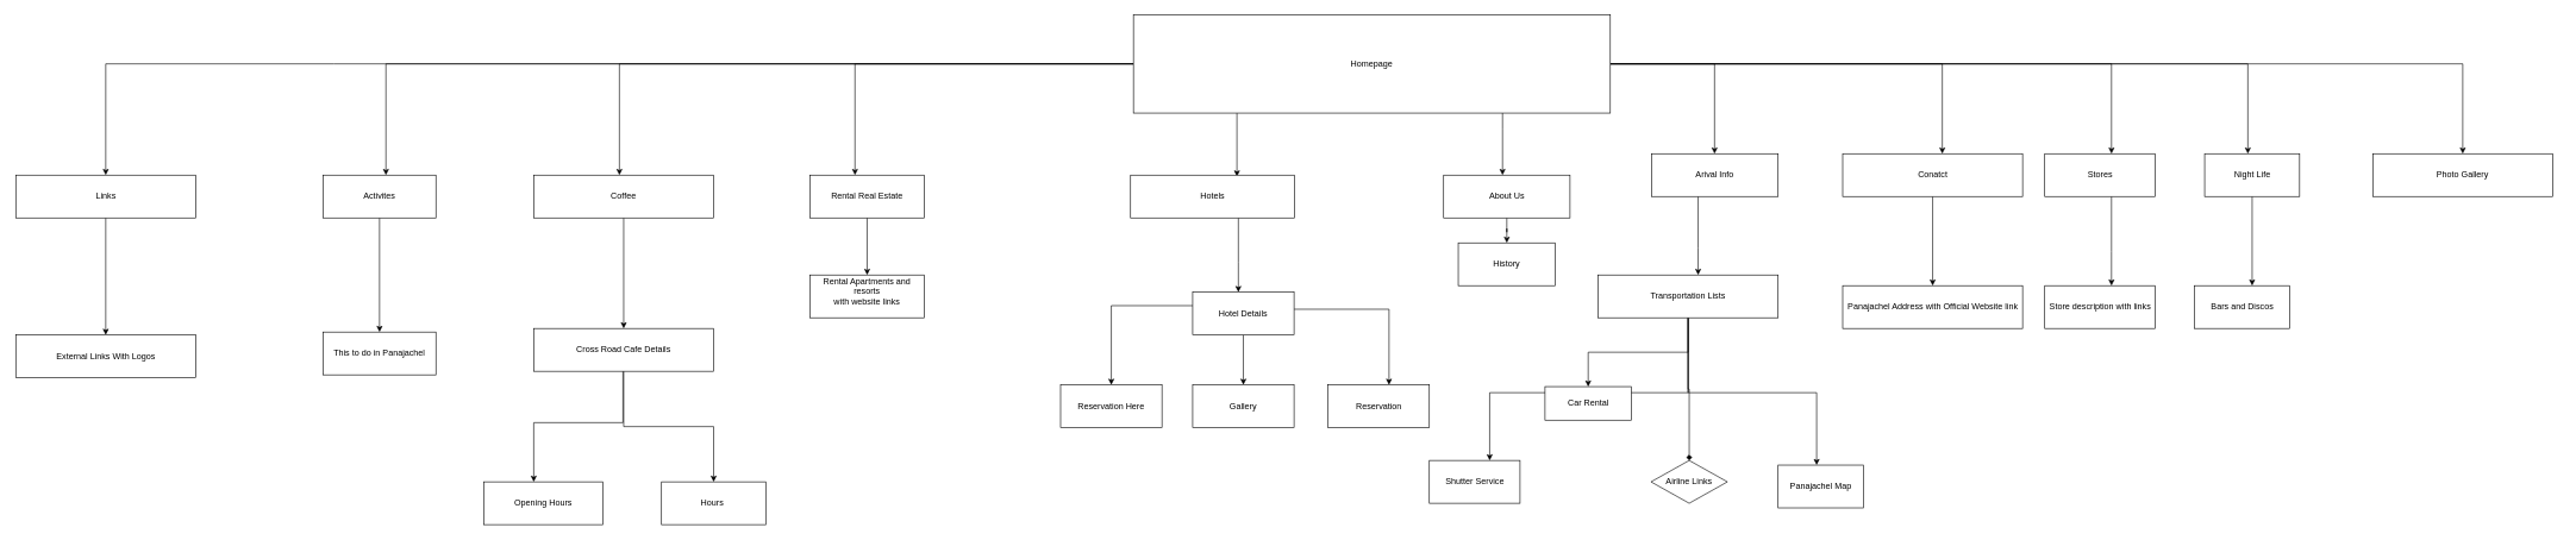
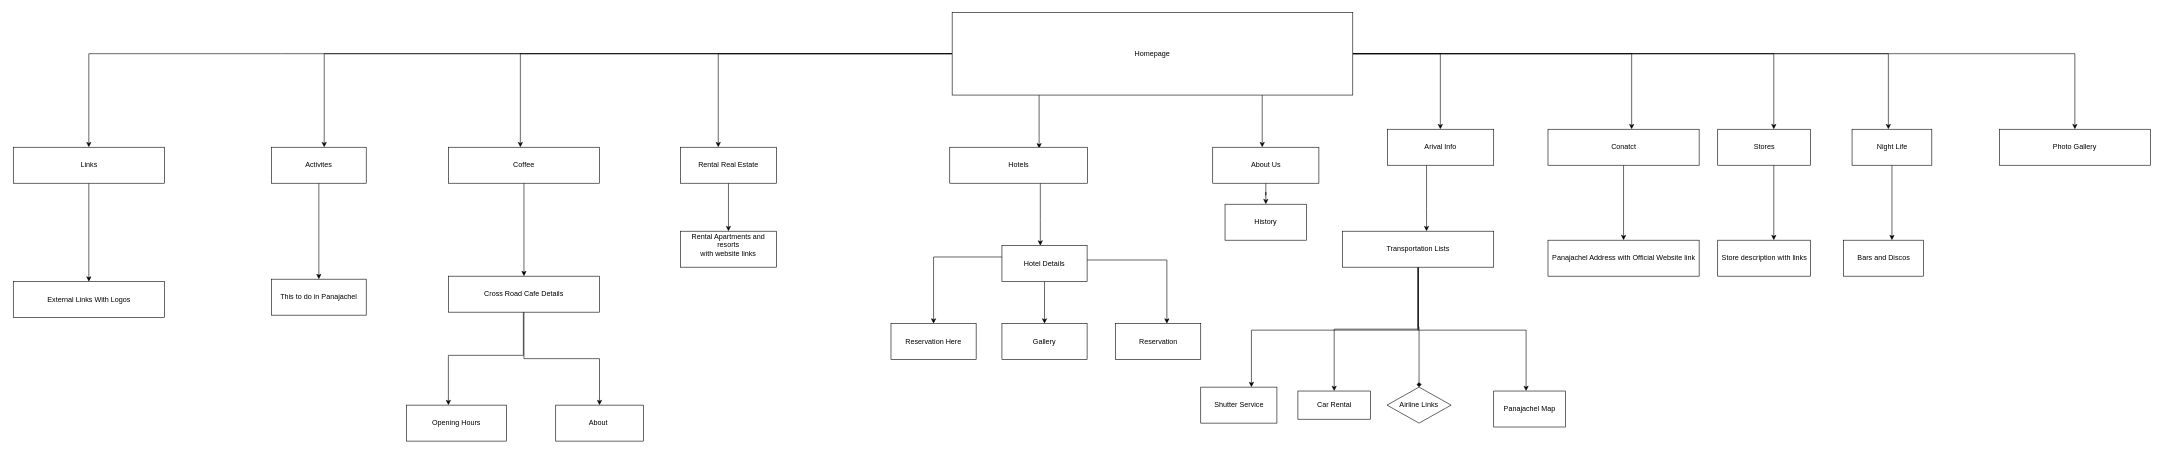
- <mxCell id="17" value="Photo Gallery&lt;br&gt;" style="rounded=0;whiteSpace=wrap;html=1;" vertex="1" parent="1"><mxGeometry x="3322" y="215" width="252" height="60" as="geometry" /></mxCell>
+ <mxCell id="17" value="Photo Gallery&lt;br&gt;" style="rounded=0;whiteSpace=wrap;html=1;" vertex="1" parent="1"><mxGeometry x="3332" y="215" width="252" height="60" as="geometry" /></mxCell>
- <mxCell id="50" value="Car Rental&lt;br&gt;" style="rounded=0;whiteSpace=wrap;html=1;" vertex="1" parent="1"><mxGeometry x="2162.5" y="541.5" width="121" height="47" as="geometry" /></mxCell>
+ <mxCell id="50" value="Car Rental&lt;br&gt;" style="rounded=0;whiteSpace=wrap;html=1;" vertex="1" parent="1"><mxGeometry x="2162.5" y="651.5" width="121" height="47" as="geometry" /></mxCell>
- <mxCell id="30" value="Hours&amp;nbsp;" style="rounded=0;whiteSpace=wrap;html=1;" vertex="1" parent="1"><mxGeometry x="925" y="675" width="146" height="60" as="geometry" /></mxCell>
+ <mxCell id="30" value="About&amp;nbsp;" style="rounded=0;whiteSpace=wrap;html=1;" vertex="1" parent="1"><mxGeometry x="925" y="675" width="146" height="60" as="geometry" /></mxCell>
